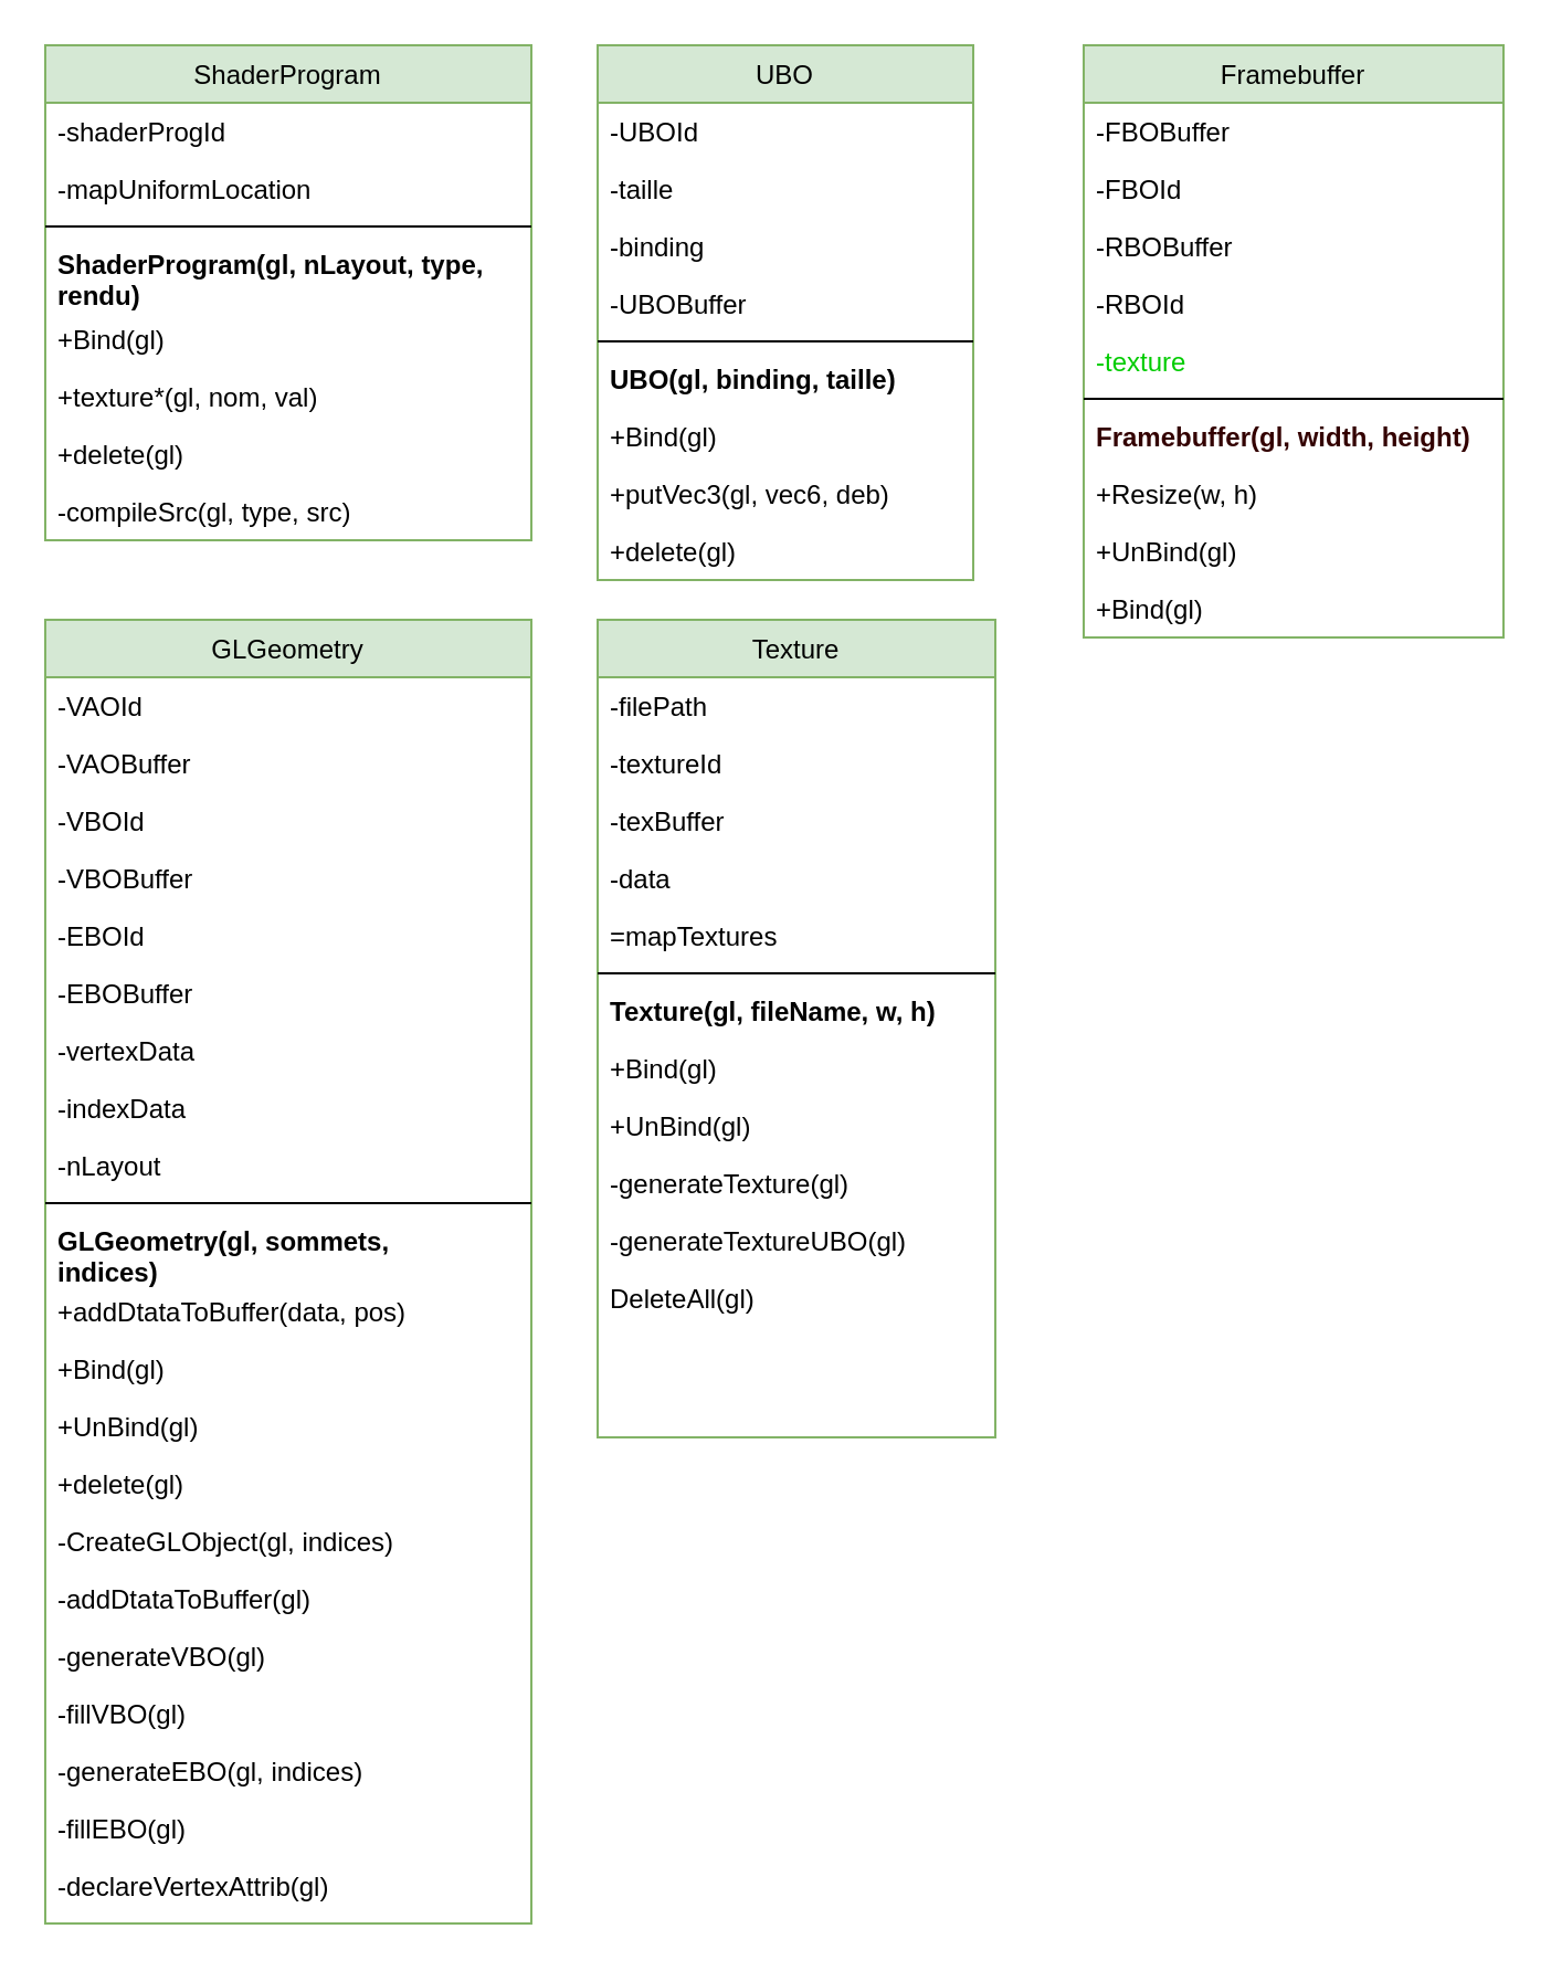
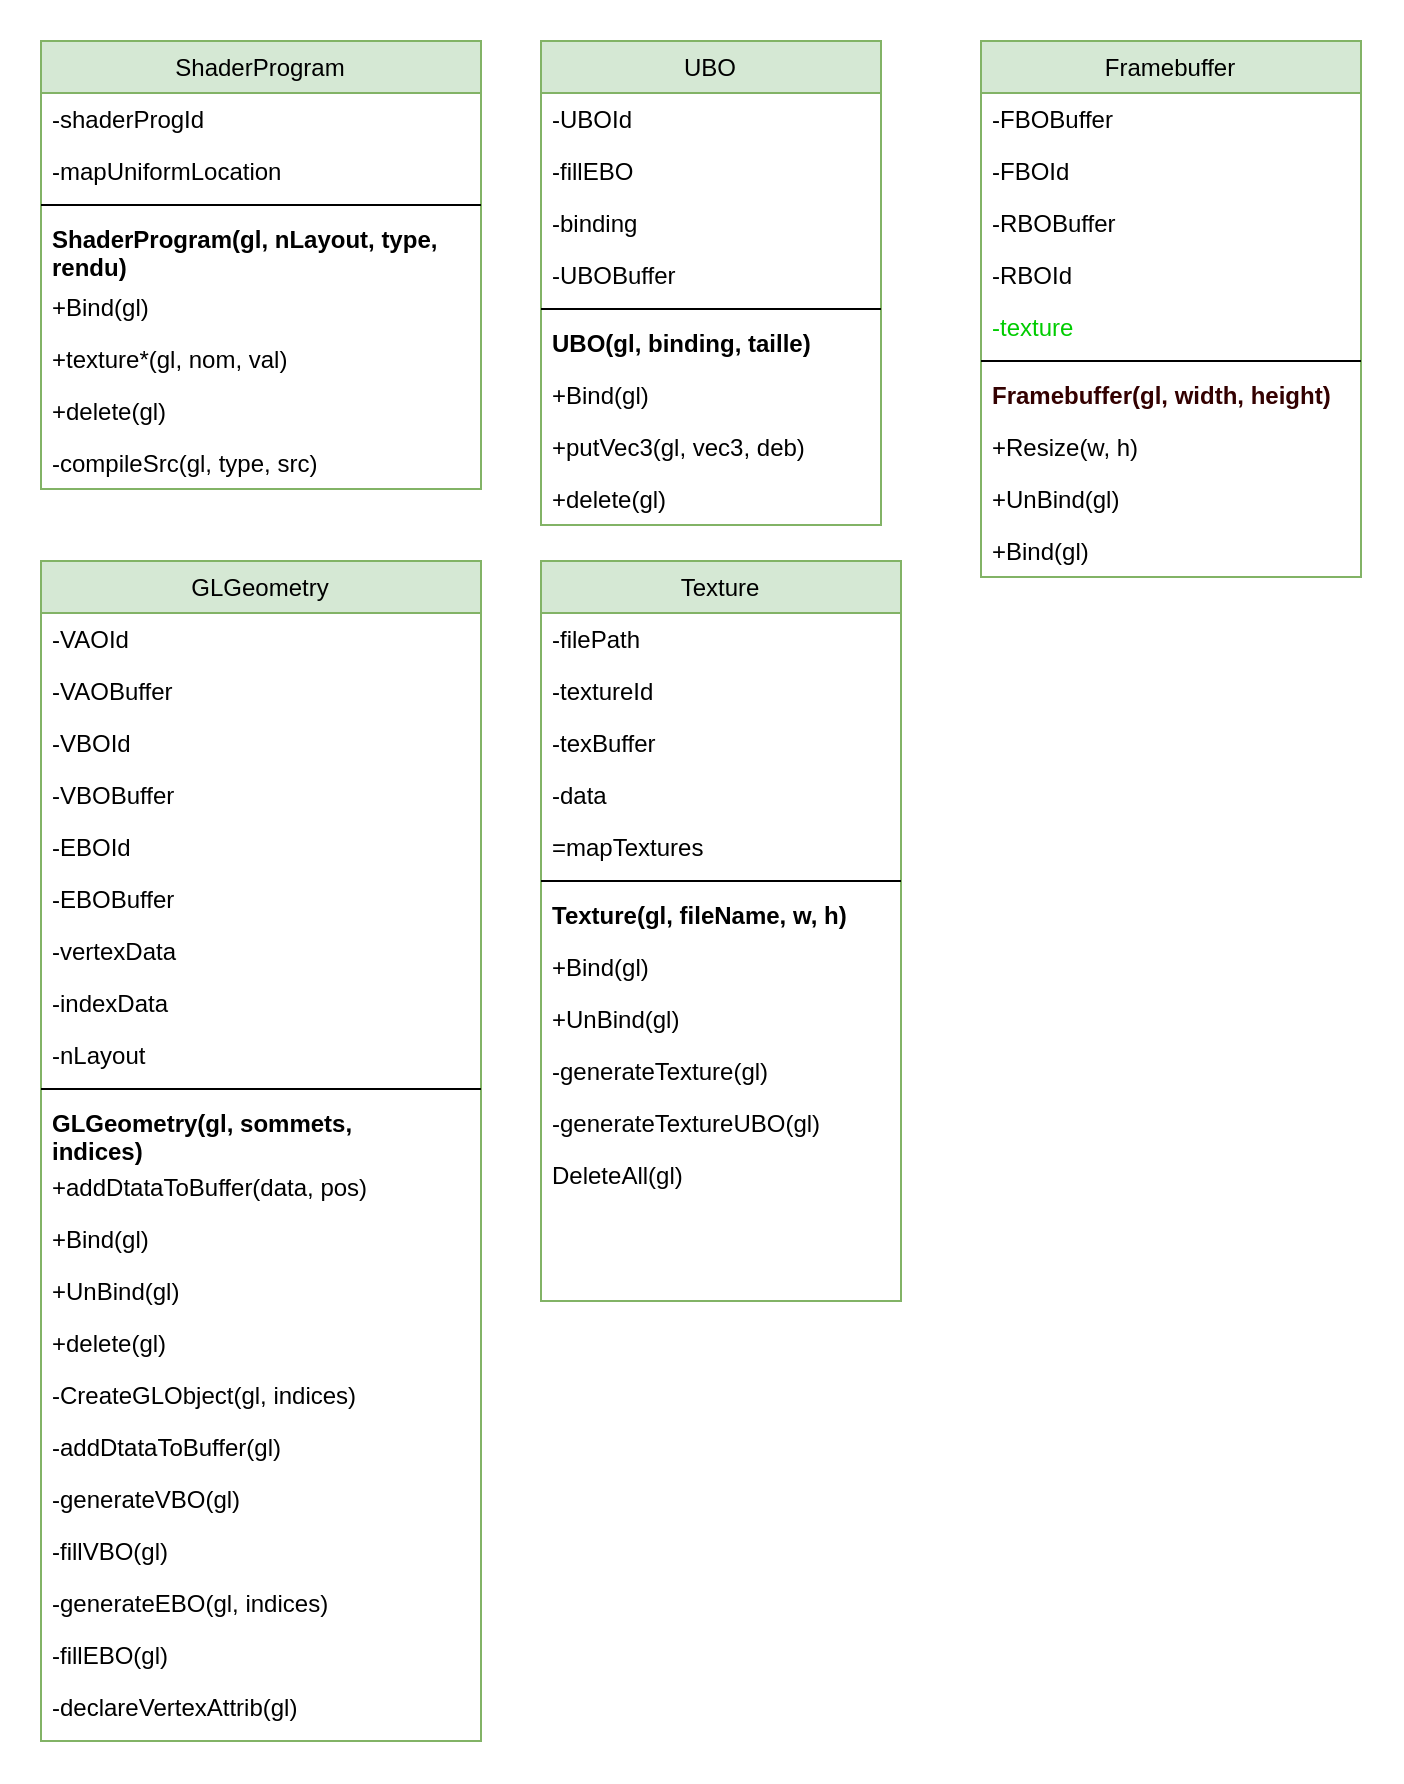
- <mxCell id="60" value="-taille" style="text;align=left;verticalAlign=top;spacingLeft=4;spacingRight=4;overflow=hidden;rotatable=0;points=[[0,0.5],[1,0.5]];portConstraint=eastwest;" vertex="1" parent="58"><mxGeometry y="52" width="170" height="26" as="geometry" /></mxCell>
+ <mxCell id="60" value="-fillEBO" style="text;align=left;verticalAlign=top;spacingLeft=4;spacingRight=4;overflow=hidden;rotatable=0;points=[[0,0.5],[1,0.5]];portConstraint=eastwest;" vertex="1" parent="58"><mxGeometry y="52" width="170" height="26" as="geometry" /></mxCell>
- <mxCell id="66" value="+putVec3(gl, vec6, deb)" style="text;align=left;verticalAlign=top;spacingLeft=4;spacingRight=4;overflow=hidden;rotatable=0;points=[[0,0.5],[1,0.5]];portConstraint=eastwest;rounded=0;shadow=0;html=0;" vertex="1" parent="58"><mxGeometry y="190" width="170" height="26" as="geometry" /></mxCell>
+ <mxCell id="66" value="+putVec3(gl, vec3, deb)" style="text;align=left;verticalAlign=top;spacingLeft=4;spacingRight=4;overflow=hidden;rotatable=0;points=[[0,0.5],[1,0.5]];portConstraint=eastwest;rounded=0;shadow=0;html=0;" vertex="1" parent="58"><mxGeometry y="190" width="170" height="26" as="geometry" /></mxCell>
